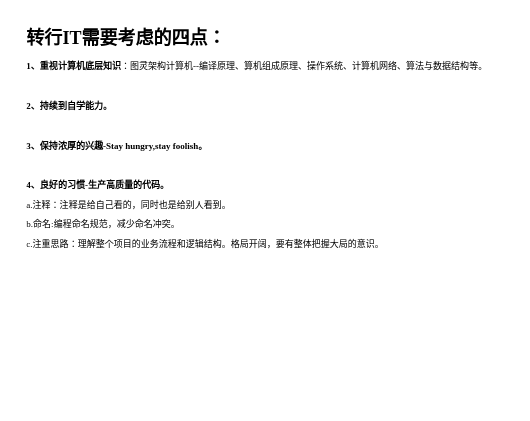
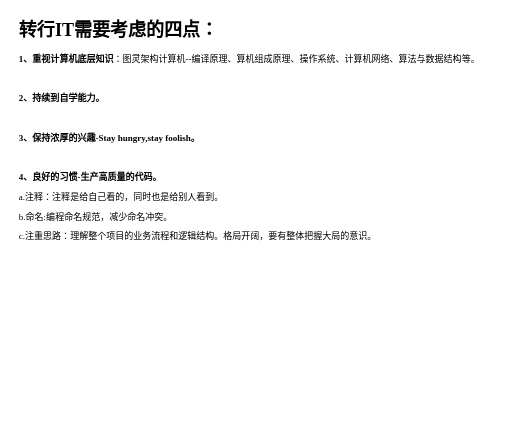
- <mxCell id="2" value="&lt;h1&gt;转行IT需要考虑的四点：&lt;/h1&gt;&lt;p&gt;&lt;b&gt;1、重视计算机底层知识&lt;/b&gt;：图灵架构计算机--编译原理、算机组成原理、操作系统、计算机网络、算法与数据结构等。&lt;/p&gt;&lt;p&gt;&lt;br&gt;&lt;/p&gt;&lt;p&gt;&lt;b&gt;2、持续到自学能力。&lt;/b&gt;&lt;/p&gt;&lt;p&gt;&lt;br&gt;&lt;/p&gt;&lt;p&gt;&lt;b&gt;3、保持浓厚的兴趣-Stay hungry,stay foolish。&lt;/b&gt;&lt;/p&gt;&lt;p&gt;&lt;br&gt;&lt;/p&gt;&lt;p&gt;&lt;b&gt;4、良好的习惯-生产高质量的代码。&lt;/b&gt;&lt;/p&gt;&lt;p&gt;a.注释：注释是给自己看的，同时也是给别人看到。&lt;/p&gt;&lt;p&gt;b.命名:编程命名规范，减少命名冲突。&lt;/p&gt;&lt;p&gt;c.注重思路：理解整个项目的业务流程和逻辑结构。格局开阔，要有整体把握大局的意识。&lt;/p&gt;&lt;p&gt;&lt;br&gt;&lt;/p&gt;" style="text;html=1;strokeColor=none;fillColor=none;spacing=5;spacingTop=-20;whiteSpace=wrap;overflow=hidden;rounded=0;fontFamily=宋体;" vertex="1" parent="1"><mxGeometry x="30" y="30" width="664" height="519" as="geometry" /></mxCell>
+ <mxCell id="2" value="&lt;h1&gt;转行IT需要考虑的四点：&lt;/h1&gt;&lt;p&gt;&lt;b&gt;1、重视计算机底层知识&lt;/b&gt;：图灵架构计算机--编译原理、算机组成原理、操作系统、计算机网络、算法与数据结构等。&lt;/p&gt;&lt;p&gt;&lt;br&gt;&lt;/p&gt;&lt;p&gt;&lt;b&gt;2、持续到自学能力。&lt;/b&gt;&lt;/p&gt;&lt;p&gt;&lt;br&gt;&lt;/p&gt;&lt;p&gt;&lt;b&gt;3、保持浓厚的兴趣-Stay hungry,stay foolish。&lt;/b&gt;&lt;/p&gt;&lt;p&gt;&lt;br&gt;&lt;/p&gt;&lt;p&gt;&lt;b&gt;4、良好的习惯-生产高质量的代码。&lt;/b&gt;&lt;/p&gt;&lt;p&gt;a.注释：注释是给自己看的，同时也是给别人看到。&lt;/p&gt;&lt;p&gt;b.命名:编程命名规范，减少命名冲突。&lt;/p&gt;&lt;p&gt;c.注重思路：理解整个项目的业务流程和逻辑结构。格局开阔，要有整体把握大局的意识。&lt;/p&gt;&lt;p&gt;&lt;br&gt;&lt;/p&gt;" style="text;html=1;strokeColor=none;fillColor=none;spacing=5;spacingTop=-20;whiteSpace=wrap;overflow=hidden;rounded=0;fontFamily=宋体;" vertex="1" parent="1"><mxGeometry x="20" y="20" width="664" height="519" as="geometry" /></mxCell>
